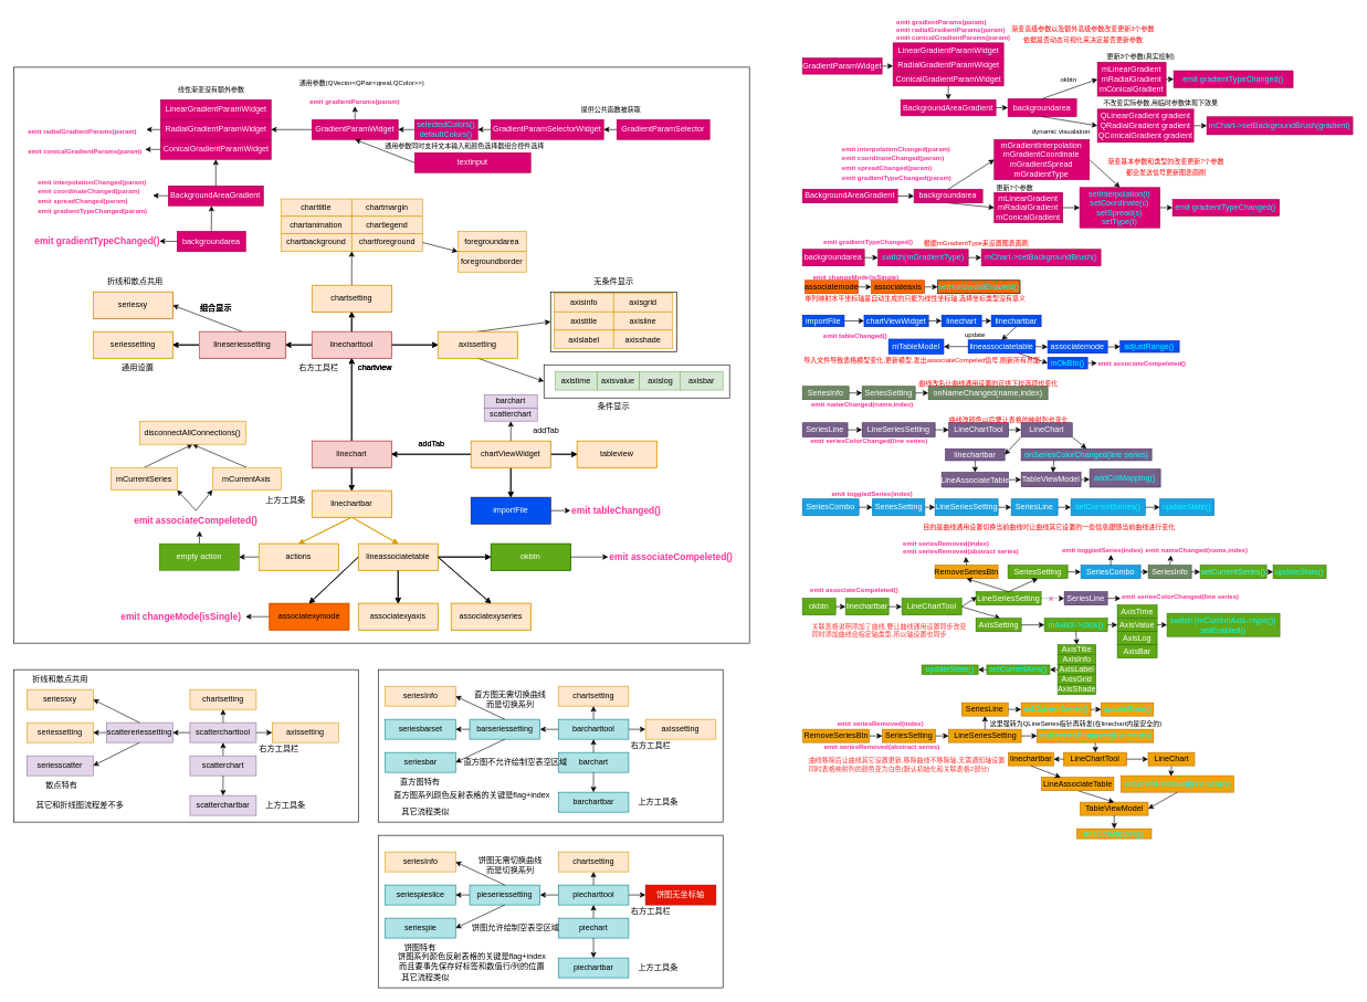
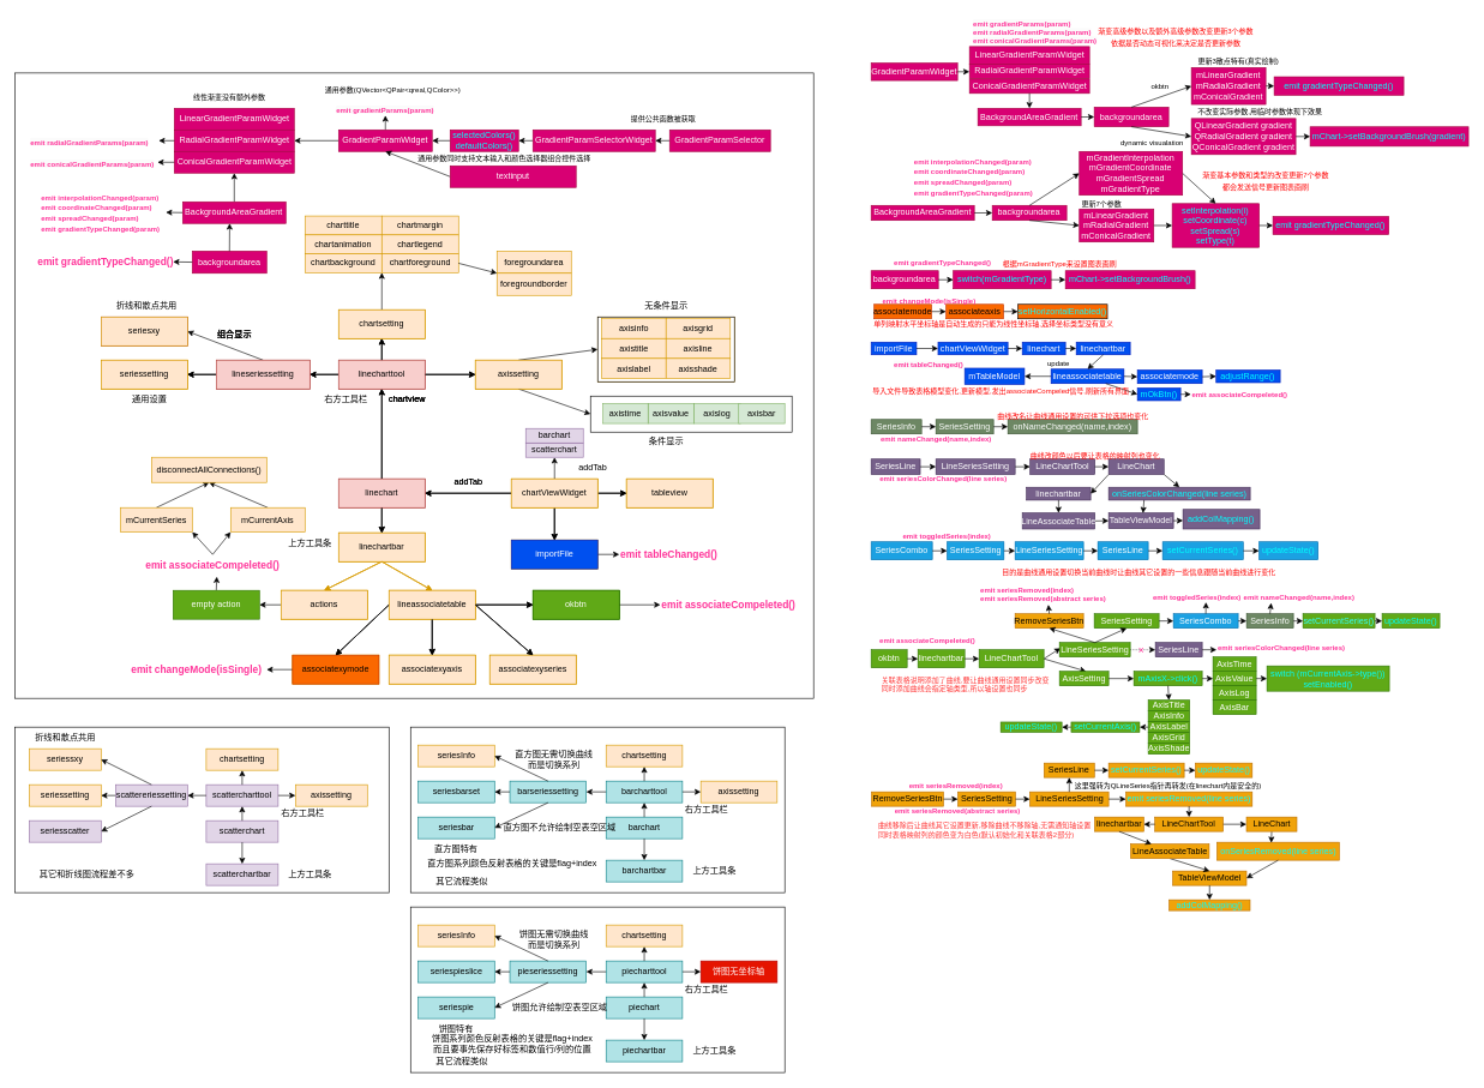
- <mxCell id="280" value="&lt;font color=&quot;#000000&quot;&gt;更新3个参数(真实绘制)&lt;/font&gt;" style="text;html=1;align=center;verticalAlign=middle;resizable=0;points=[];autosize=1;strokeColor=none;fillColor=none;fontSize=10;fontFamily=Helvetica;fontColor=#00FFFF;rounded=0;" parent="270" vertex="1"><mxGeometry x="445" y="49.24" width="130" height="30" as="geometry" /></mxCell>
+ <mxCell id="280" value="&lt;font color=&quot;#000000&quot;&gt;更新3散点特有(真实绘制)&lt;/font&gt;" style="text;html=1;align=center;verticalAlign=middle;resizable=0;points=[];autosize=1;strokeColor=none;fillColor=none;fontSize=10;fontFamily=Helvetica;fontColor=#00FFFF;rounded=0;" parent="270" vertex="1"><mxGeometry x="445" y="49.24" width="130" height="30" as="geometry" /></mxCell>
- <mxCell id="414" value="散点特有" style="text;html=1;align=center;verticalAlign=middle;resizable=0;points=[];autosize=1;strokeColor=none;fillColor=none;" parent="400" vertex="1"><mxGeometry x="36.63" y="160" width="70" height="30" as="geometry" /></mxCell>
